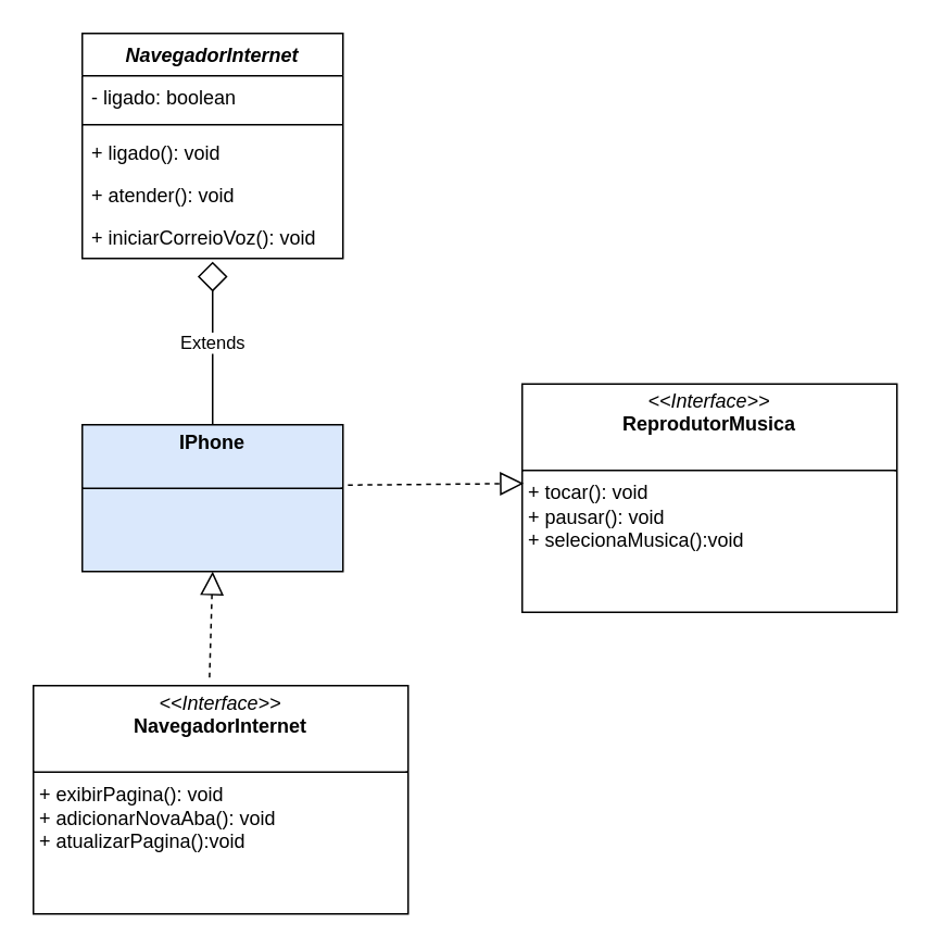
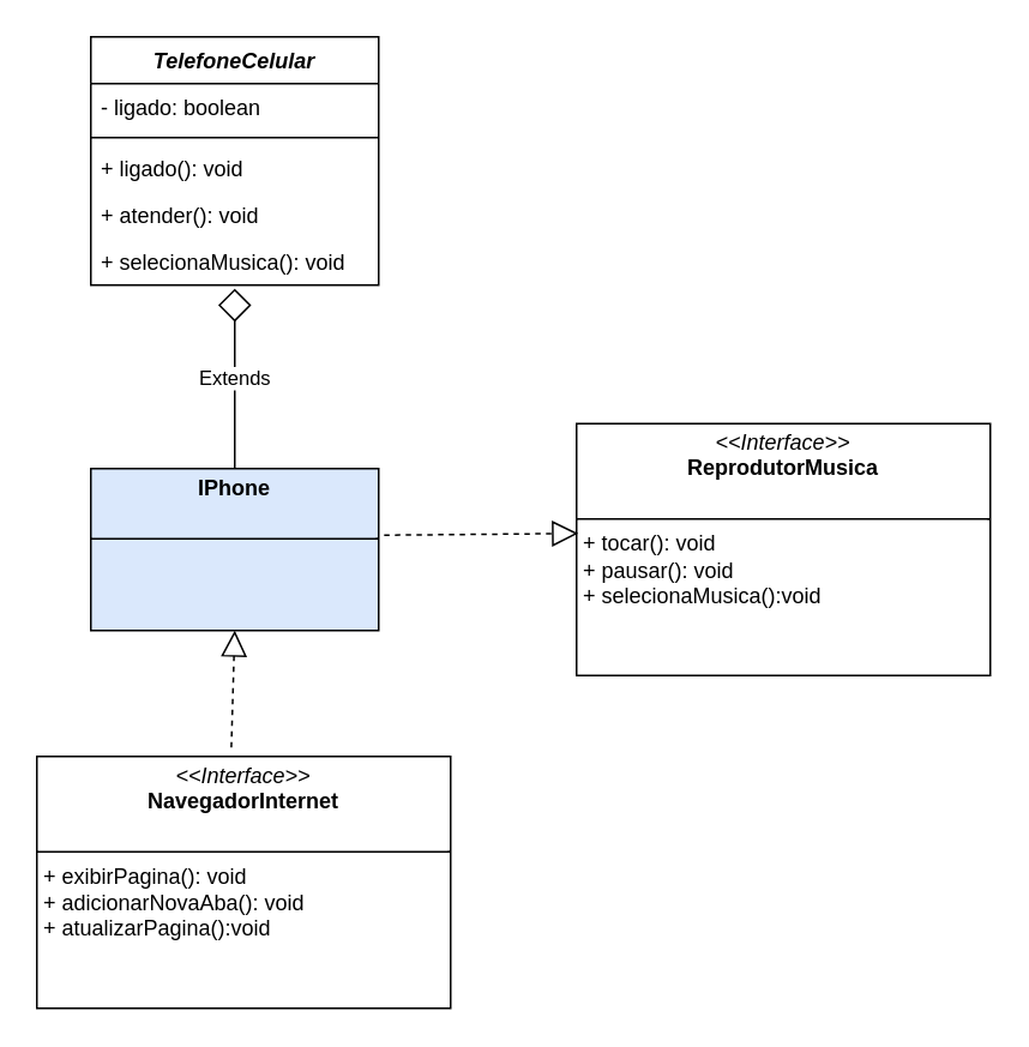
- <mxCell id="2" value="&lt;i&gt;NavegadorInternet&lt;/i&gt;" style="swimlane;fontStyle=1;align=center;verticalAlign=top;childLayout=stackLayout;horizontal=1;startSize=26;horizontalStack=0;resizeParent=1;resizeParentMax=0;resizeLast=0;collapsible=1;marginBottom=0;whiteSpace=wrap;html=1;" vertex="1" parent="1"><mxGeometry x="50" y="20" width="160" height="138" as="geometry" /></mxCell>
+ <mxCell id="2" value="&lt;i&gt;TelefoneCelular&lt;/i&gt;" style="swimlane;fontStyle=1;align=center;verticalAlign=top;childLayout=stackLayout;horizontal=1;startSize=26;horizontalStack=0;resizeParent=1;resizeParentMax=0;resizeLast=0;collapsible=1;marginBottom=0;whiteSpace=wrap;html=1;" vertex="1" parent="1"><mxGeometry x="50" y="20" width="160" height="138" as="geometry" /></mxCell>
- <mxCell id="7" value="+ iniciarCorreioVoz(): void" style="text;strokeColor=none;fillColor=none;align=left;verticalAlign=top;spacingLeft=4;spacingRight=4;overflow=hidden;rotatable=0;points=[[0,0.5],[1,0.5]];portConstraint=eastwest;whiteSpace=wrap;html=1;" vertex="1" parent="2"><mxGeometry y="112" width="160" height="26" as="geometry" /></mxCell>
+ <mxCell id="7" value="+ selecionaMusica(): void" style="text;strokeColor=none;fillColor=none;align=left;verticalAlign=top;spacingLeft=4;spacingRight=4;overflow=hidden;rotatable=0;points=[[0,0.5],[1,0.5]];portConstraint=eastwest;whiteSpace=wrap;html=1;" vertex="1" parent="2"><mxGeometry y="112" width="160" height="26" as="geometry" /></mxCell>
